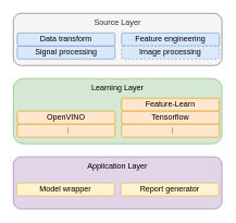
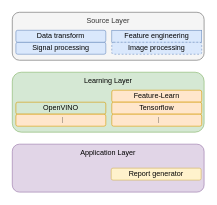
- <mxCell id="3" value="&lt;span style=&quot;font-size: 12px&quot;&gt;Feature engineering&lt;/span&gt;" style="rounded=1;whiteSpace=wrap;html=1;fontSize=6;fillColor=#dae8fc;strokeColor=#6c8ebf;" vertex="1" parent="1"><mxGeometry x="186" y="50" width="150" height="20" as="geometry" /></mxCell>
+ <mxCell id="3" value="&lt;span style=&quot;font-size: 12px&quot;&gt;Feature engineering&lt;/span&gt;" style="whiteSpace=wrap;html=1;fontSize=6;fillColor=#dae8fc;strokeColor=#6c8ebf;rounded=0;" vertex="1" parent="1"><mxGeometry x="186" y="50" width="150" height="20" as="geometry" /></mxCell>
- <mxCell id="9" value="&lt;span style=&quot;font-size: 12px&quot;&gt;OpenVINO&lt;/span&gt;" style="rounded=1;whiteSpace=wrap;html=1;fontSize=6;fillColor=#ffe6cc;strokeColor=#d79b00;" vertex="1" parent="1"><mxGeometry x="26" y="170" width="150" height="20" as="geometry" /></mxCell>
+ <mxCell id="9" value="&lt;span style=&quot;font-size: 12px&quot;&gt;OpenVINO&lt;/span&gt;" style="rounded=1;whiteSpace=wrap;html=1;fontSize=6;fillColor=#d5e8d4;strokeColor=#d79b00;" vertex="1" parent="1"><mxGeometry x="26" y="170" width="150" height="20" as="geometry" /></mxCell>
- <mxCell id="14" value="&lt;span style=&quot;font-size: 12px&quot;&gt;Model wrapper&lt;/span&gt;" style="rounded=1;whiteSpace=wrap;html=1;fontSize=6;fillColor=#fff2cc;strokeColor=#d6b656;" vertex="1" parent="1"><mxGeometry x="25" y="280" width="150" height="20" as="geometry" /></mxCell>
